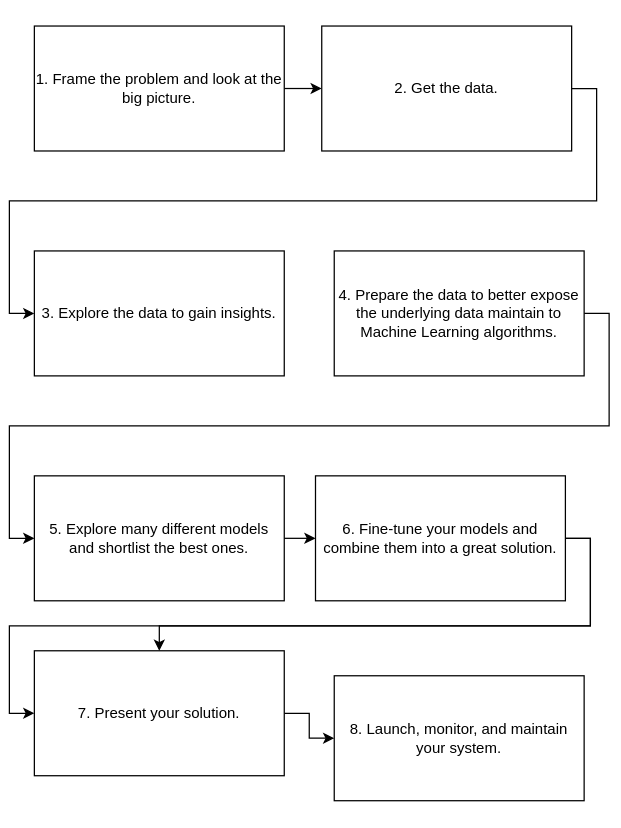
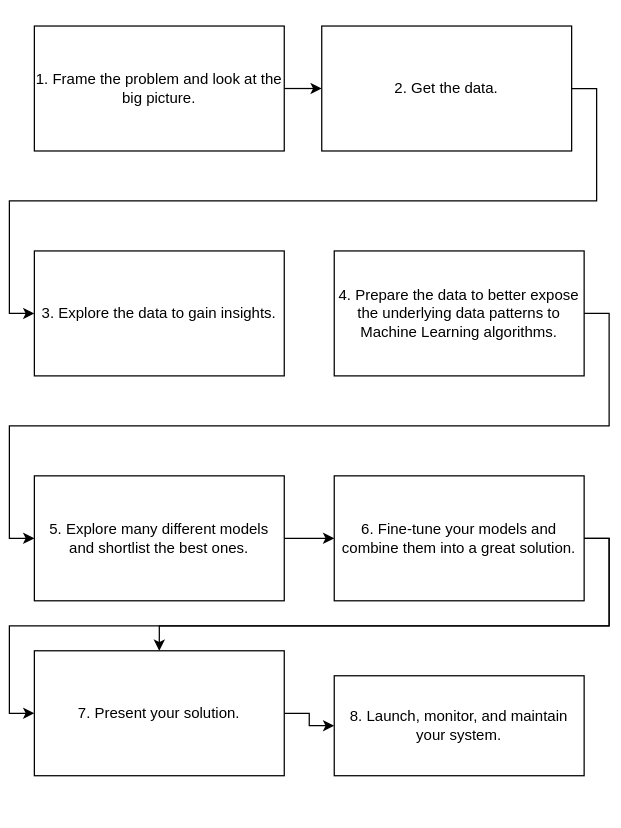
- <mxCell id="8" value="4. Prepare the data to better expose the underlying data maintain to Machine Learning algorithms." style="rounded=0;whiteSpace=wrap;html=1;" parent="1" vertex="1"><mxGeometry x="260" y="200" width="200" height="100" as="geometry" /></mxCell>
+ <mxCell id="8" value="4. Prepare the data to better expose the underlying data patterns to Machine Learning algorithms." style="rounded=0;whiteSpace=wrap;html=1;" parent="1" vertex="1"><mxGeometry x="260" y="200" width="200" height="100" as="geometry" /></mxCell>
- <mxCell id="10" value="6. Fine-tune your models and combine them into a great solution." style="rounded=0;whiteSpace=wrap;html=1;" parent="1" vertex="1"><mxGeometry x="245" y="380" width="200" height="100" as="geometry" /></mxCell>
+ <mxCell id="10" value="6. Fine-tune your models and combine them into a great solution." style="rounded=0;whiteSpace=wrap;html=1;" parent="1" vertex="1"><mxGeometry x="260" y="380" width="200" height="100" as="geometry" /></mxCell>
- <mxCell id="13" value="8. Launch, monitor, and maintain your system." style="rounded=0;whiteSpace=wrap;html=1;" parent="1" vertex="1"><mxGeometry x="260" y="540" width="200" height="100" as="geometry" /></mxCell>
+ <mxCell id="13" value="8. Launch, monitor, and maintain your system." style="rounded=0;whiteSpace=wrap;html=1;" parent="1" vertex="1"><mxGeometry x="260" y="540" width="200" height="80" as="geometry" /></mxCell>
